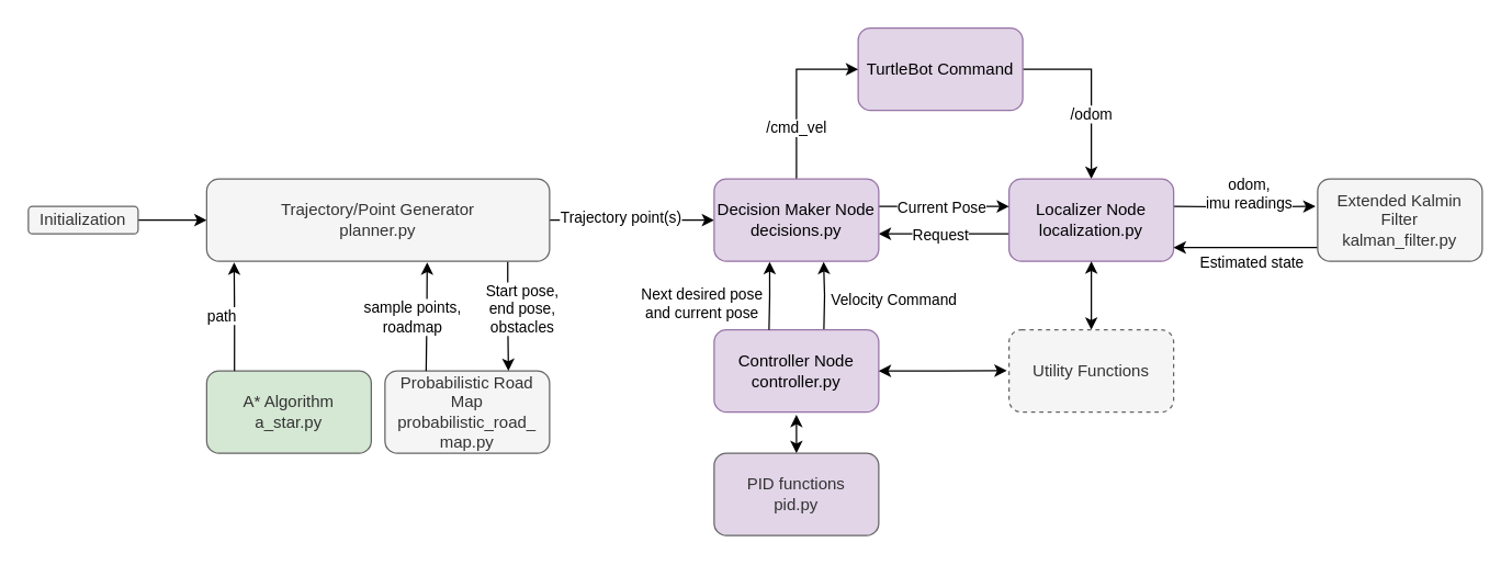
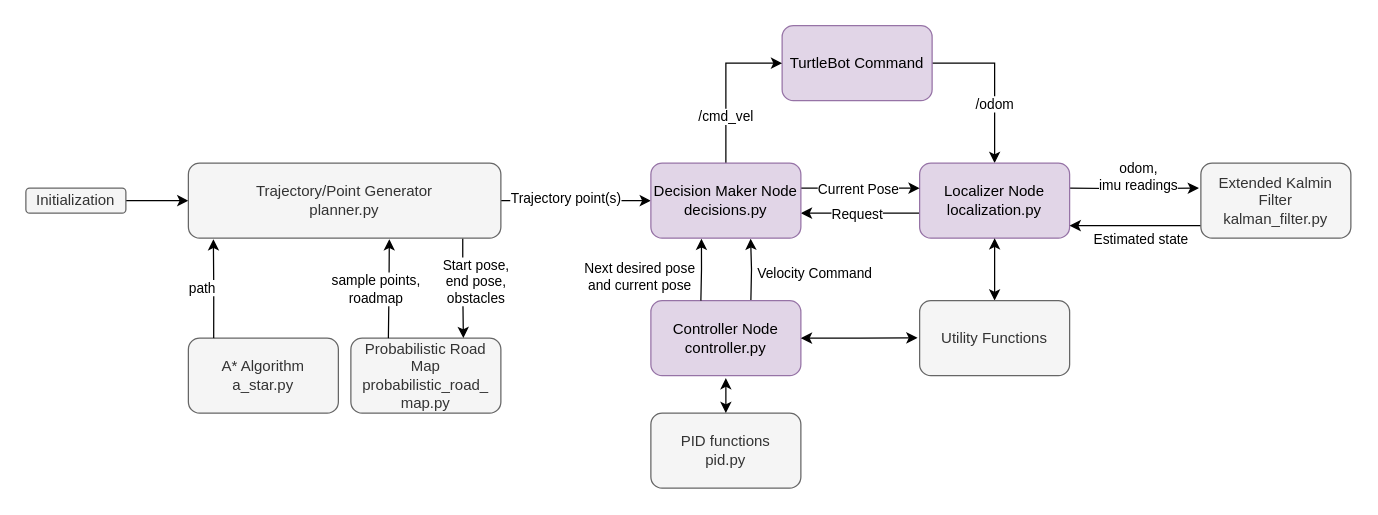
- <mxCell id="17" value="Utility Functions" style="rounded=1;whiteSpace=wrap;html=1;fillColor=#f5f5f5;fontColor=#333333;strokeColor=#666666;dashed=1;" vertex="1" parent="1"><mxGeometry x="735" y="240" width="120" height="60" as="geometry" /></mxCell>
+ <mxCell id="17" value="Utility Functions" style="rounded=1;whiteSpace=wrap;html=1;fillColor=#f5f5f5;fontColor=#333333;strokeColor=#666666;" vertex="1" parent="1"><mxGeometry x="735" y="240" width="120" height="60" as="geometry" /></mxCell>
- <mxCell id="22" value="&lt;div&gt;A* Algorithm&lt;/div&gt;&lt;div&gt;a_star.py&lt;/div&gt;" style="rounded=1;whiteSpace=wrap;html=1;fillColor=#d5e8d4;fontColor=#333333;strokeColor=#666666;" vertex="1" parent="1"><mxGeometry x="150" y="270" width="120" height="60" as="geometry" /></mxCell>
+ <mxCell id="22" value="&lt;div&gt;A* Algorithm&lt;/div&gt;&lt;div&gt;a_star.py&lt;/div&gt;" style="rounded=1;whiteSpace=wrap;html=1;fillColor=#f5f5f5;fontColor=#333333;strokeColor=#666666;" vertex="1" parent="1"><mxGeometry x="150" y="270" width="120" height="60" as="geometry" /></mxCell>
- <mxCell id="18" value="PID functions&lt;div&gt;pid.py&lt;/div&gt;" style="rounded=1;whiteSpace=wrap;html=1;fillColor=#e1d5e7;fontColor=#333333;strokeColor=#666666;" vertex="1" parent="1"><mxGeometry x="520" y="330" width="120" height="60" as="geometry" /></mxCell>
+ <mxCell id="18" value="PID functions&lt;div&gt;pid.py&lt;/div&gt;" style="rounded=1;whiteSpace=wrap;html=1;fillColor=#f5f5f5;fontColor=#333333;strokeColor=#666666;" vertex="1" parent="1"><mxGeometry x="520" y="330" width="120" height="60" as="geometry" /></mxCell>
